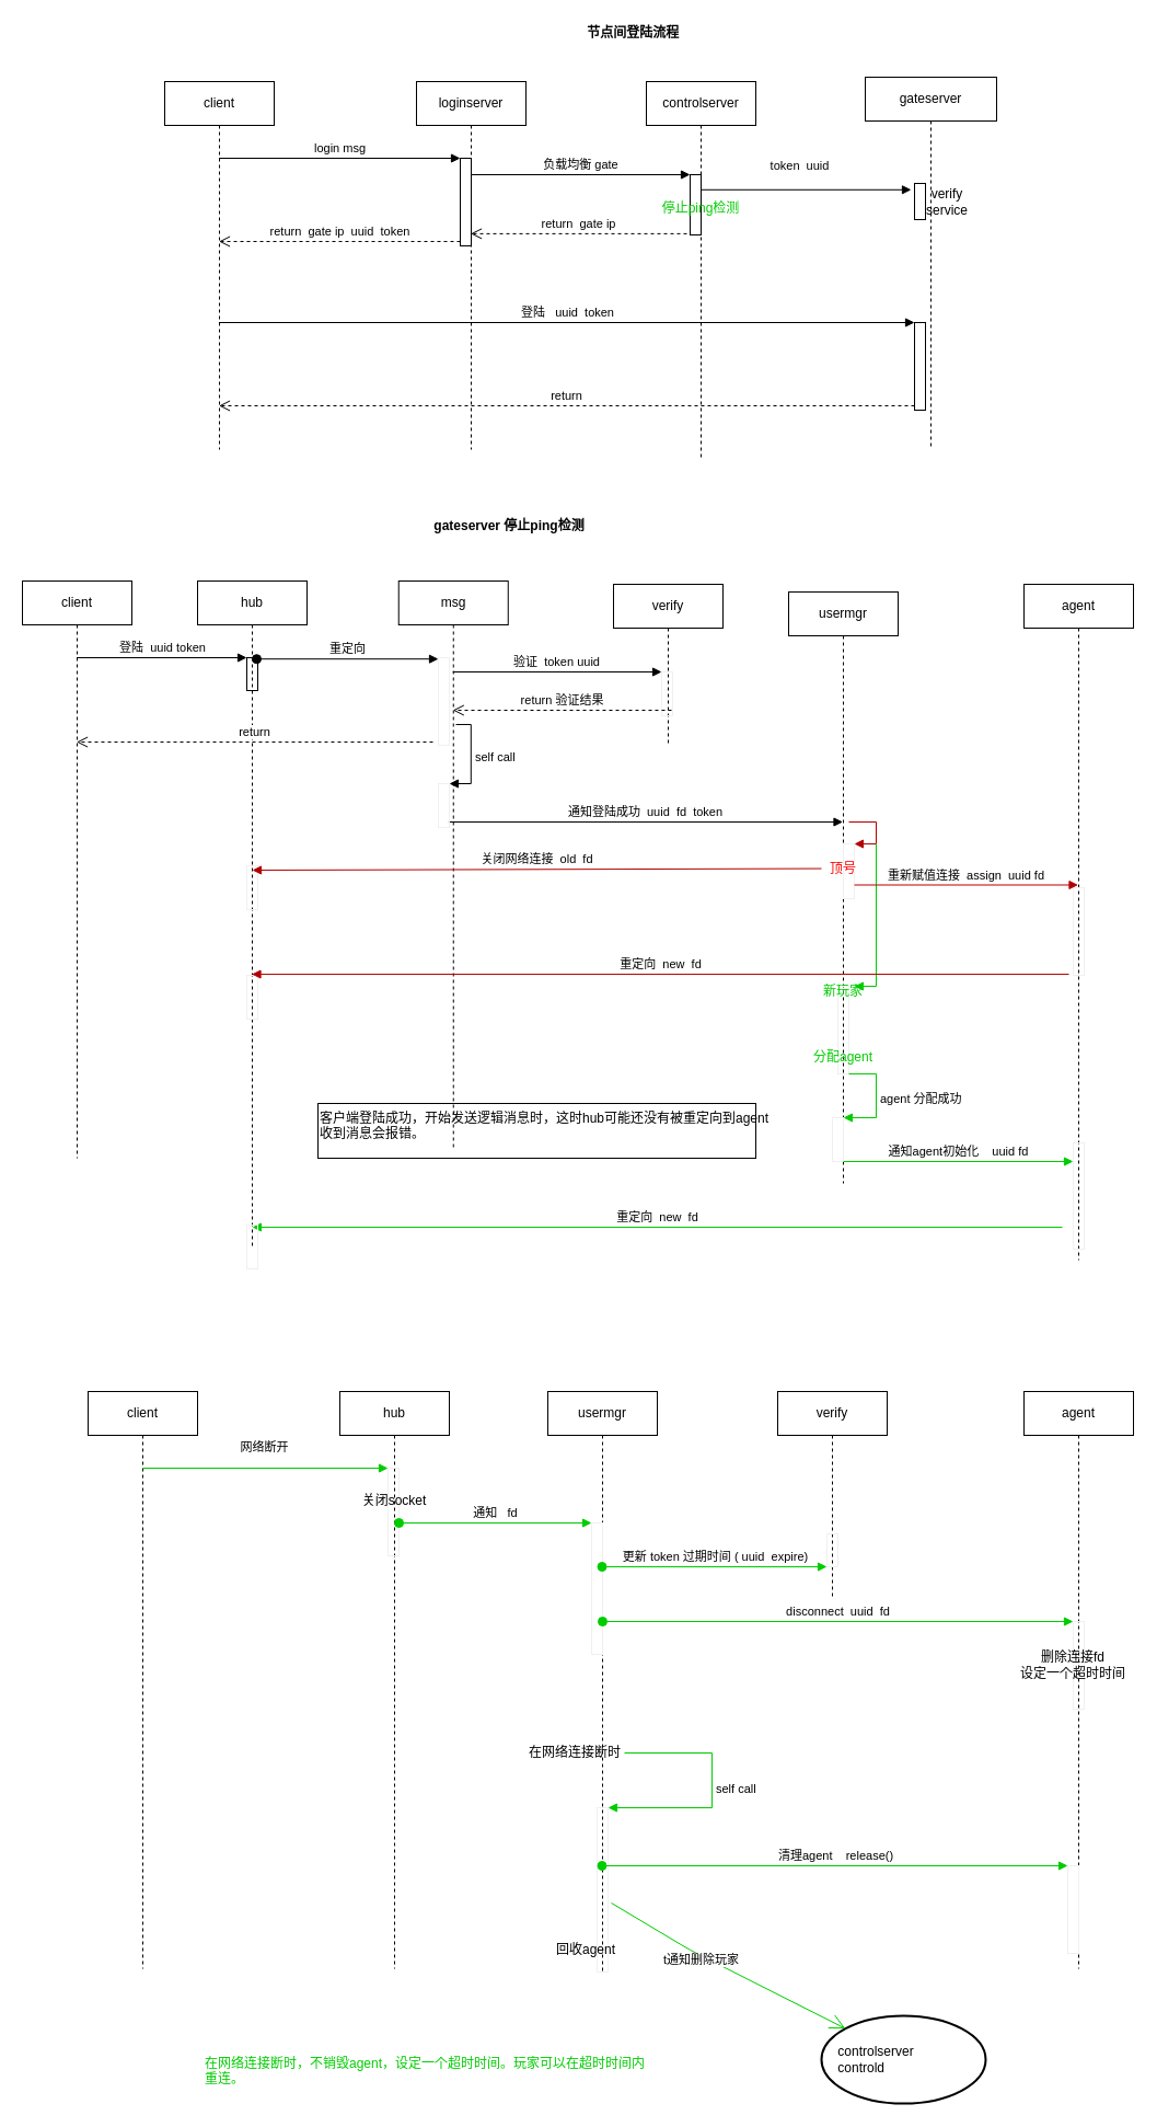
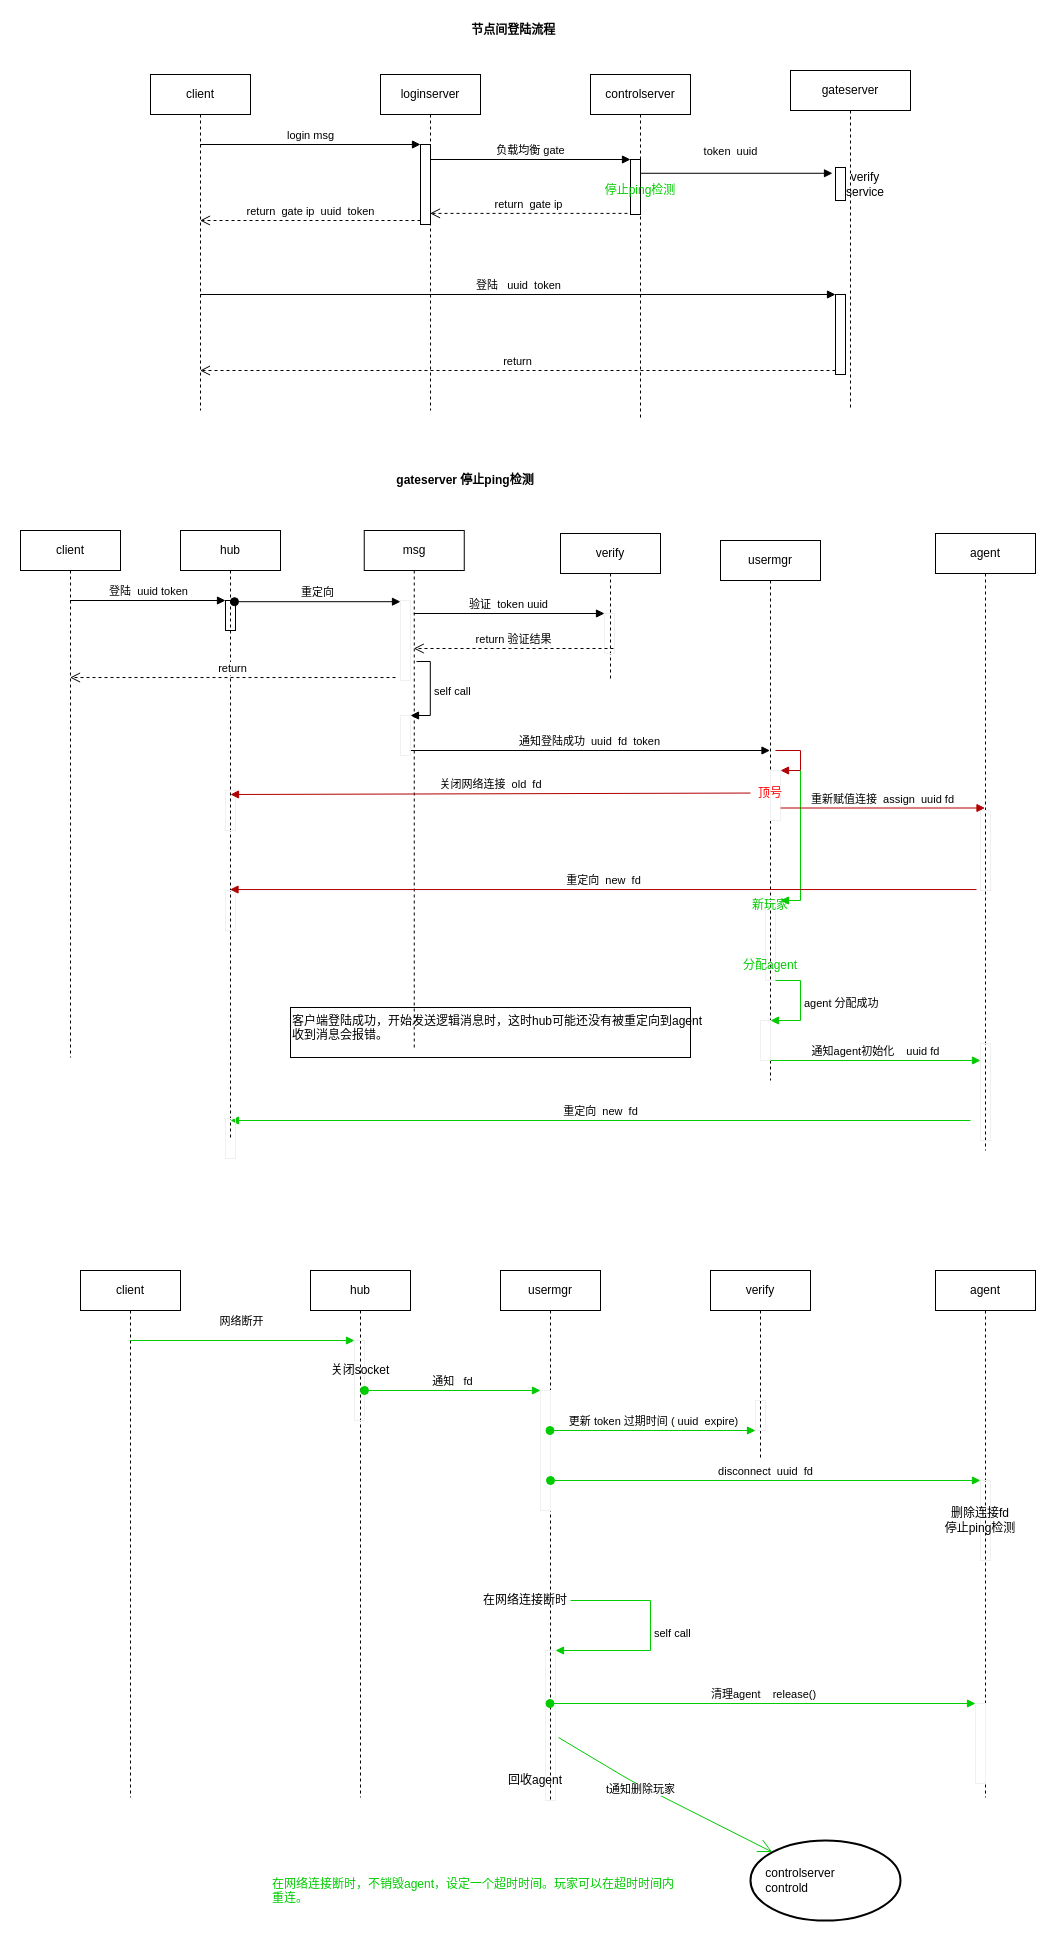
- <mxCell id="20" value="&lt;b&gt;节点间登陆流程&amp;nbsp;&lt;/b&gt;" style="text;html=1;strokeColor=none;fillColor=none;align=center;verticalAlign=middle;whiteSpace=wrap;rounded=0;" parent="1" vertex="1"><mxGeometry x="495" y="20" width="170" height="20" as="geometry" /></mxCell>
+ <mxCell id="20" value="&lt;b&gt;节点间登陆流程&amp;nbsp;&lt;/b&gt;" style="text;html=1;strokeColor=none;fillColor=none;align=center;verticalAlign=middle;whiteSpace=wrap;rounded=0;" parent="1" vertex="1"><mxGeometry x="430" y="20" width="170" height="20" as="geometry" /></mxCell>
- <mxCell id="67" value="删除连接fd&lt;br&gt;设定一个超时时间" style="text;html=1;strokeColor=none;fillColor=none;align=center;verticalAlign=middle;whiteSpace=wrap;rounded=0;" parent="65" vertex="1"><mxGeometry x="-5" y="215" width="100" height="70" as="geometry" /></mxCell>
+ <mxCell id="67" value="删除连接fd&lt;br&gt;停止ping检测" style="text;html=1;strokeColor=none;fillColor=none;align=center;verticalAlign=middle;whiteSpace=wrap;rounded=0;" parent="65" vertex="1"><mxGeometry x="-5" y="215" width="100" height="70" as="geometry" /></mxCell>
- <mxCell id="82" value="在网络连接断时，不销毁agent，设定一个超时时间。玩家可以在超时时间内重连。" style="text;html=1;strokeColor=none;fillColor=none;align=left;verticalAlign=top;whiteSpace=wrap;rounded=0;fontColor=#00CC00;" parent="1" vertex="1"><mxGeometry x="185" y="1870" width="410" height="50" as="geometry" /></mxCell>
+ <mxCell id="82" value="在网络连接断时，不销毁agent，设定一个超时时间。玩家可以在超时时间内重连。" style="text;html=1;strokeColor=none;fillColor=none;align=left;verticalAlign=top;whiteSpace=wrap;rounded=0;fontColor=#00CC00;" parent="1" vertex="1"><mxGeometry x="270" y="1870" width="410" height="50" as="geometry" /></mxCell>
